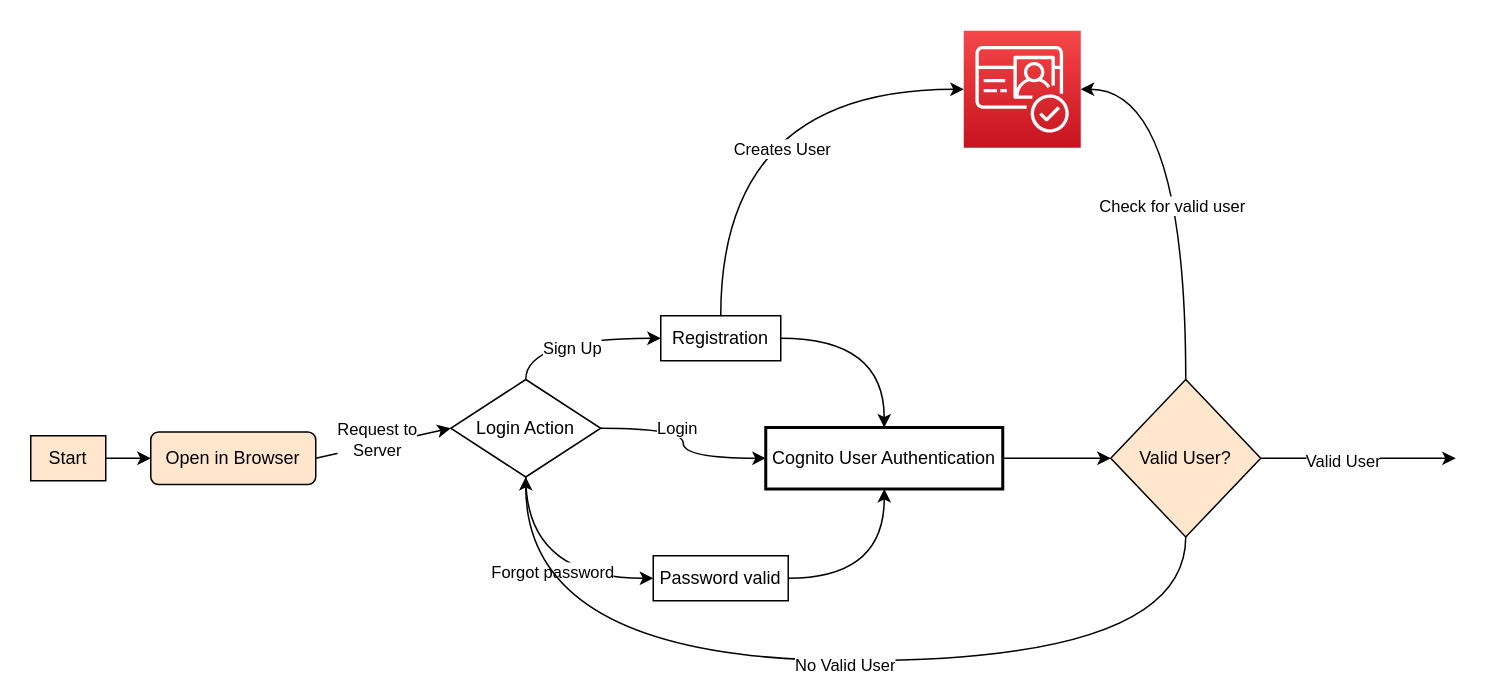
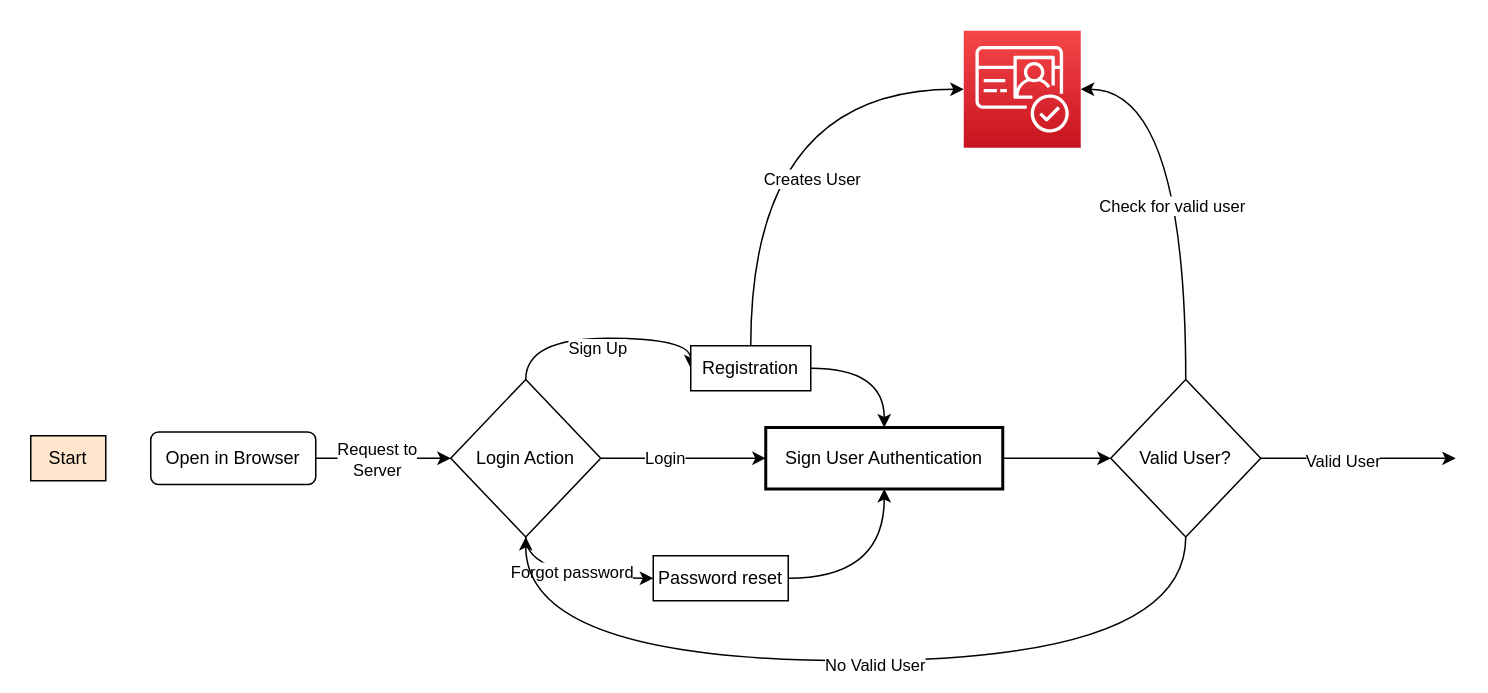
- <mxCell id="19" value="Registration" style="rounded=0;whiteSpace=wrap;html=1;" parent="1" vertex="1"><mxGeometry x="440" y="210" width="80" height="30" as="geometry" /></mxCell>
+ <mxCell id="19" value="Registration" style="rounded=0;whiteSpace=wrap;html=1;" parent="1" vertex="1"><mxGeometry x="460" y="230" width="80" height="30" as="geometry" /></mxCell>
- <mxCell id="13" value="Login Action" style="rhombus;whiteSpace=wrap;html=1;" parent="1" vertex="1"><mxGeometry x="300" y="252.5" width="100" height="65" as="geometry" /></mxCell>
+ <mxCell id="13" value="Login Action" style="rhombus;whiteSpace=wrap;html=1;" parent="1" vertex="1"><mxGeometry x="300" y="252.5" width="100" height="105" as="geometry" /></mxCell>
- <mxCell id="2" style="edgeStyle=none;html=1;exitX=1;exitY=0.5;exitDx=0;exitDy=0;entryX=0;entryY=0.5;entryDx=0;entryDy=0;" parent="1" source="3" target="6" edge="1"><mxGeometry relative="1" as="geometry" /></mxCell>
- <mxCell id="6" value="Open in Browser" style="rounded=1;whiteSpace=wrap;html=1;fillColor=#ffe6cc;" parent="1" vertex="1"><mxGeometry x="100" y="287.5" width="110" height="35" as="geometry" /></mxCell>
+ <mxCell id="6" value="Open in Browser" style="rounded=1;whiteSpace=wrap;html=1;" parent="1" vertex="1"><mxGeometry x="100" y="287.5" width="110" height="35" as="geometry" /></mxCell>
- <mxCell id="15" value="Cognito User Authentication" style="whiteSpace=wrap;strokeWidth=2;" parent="1" vertex="1"><mxGeometry x="510" y="284.5" width="158" height="41" as="geometry" /></mxCell>
+ <mxCell id="15" value="Sign User Authentication" style="whiteSpace=wrap;strokeWidth=2;" parent="1" vertex="1"><mxGeometry x="510" y="284.5" width="158" height="41" as="geometry" /></mxCell>
- <mxCell id="29" value="Valid User?" style="rhombus;whiteSpace=wrap;html=1;fillColor=#ffe6cc;" parent="1" vertex="1"><mxGeometry x="740" y="252.5" width="100" height="105" as="geometry" /></mxCell>
+ <mxCell id="29" value="Valid User?" style="rhombus;whiteSpace=wrap;html=1;" parent="1" vertex="1"><mxGeometry x="740" y="252.5" width="100" height="105" as="geometry" /></mxCell>
- <mxCell id="21" value="Password valid" style="rounded=0;whiteSpace=wrap;html=1;" parent="1" vertex="1"><mxGeometry x="435" y="370" width="90" height="30" as="geometry" /></mxCell>
+ <mxCell id="21" value="Password reset" style="rounded=0;whiteSpace=wrap;html=1;" parent="1" vertex="1"><mxGeometry x="435" y="370" width="90" height="30" as="geometry" /></mxCell>
